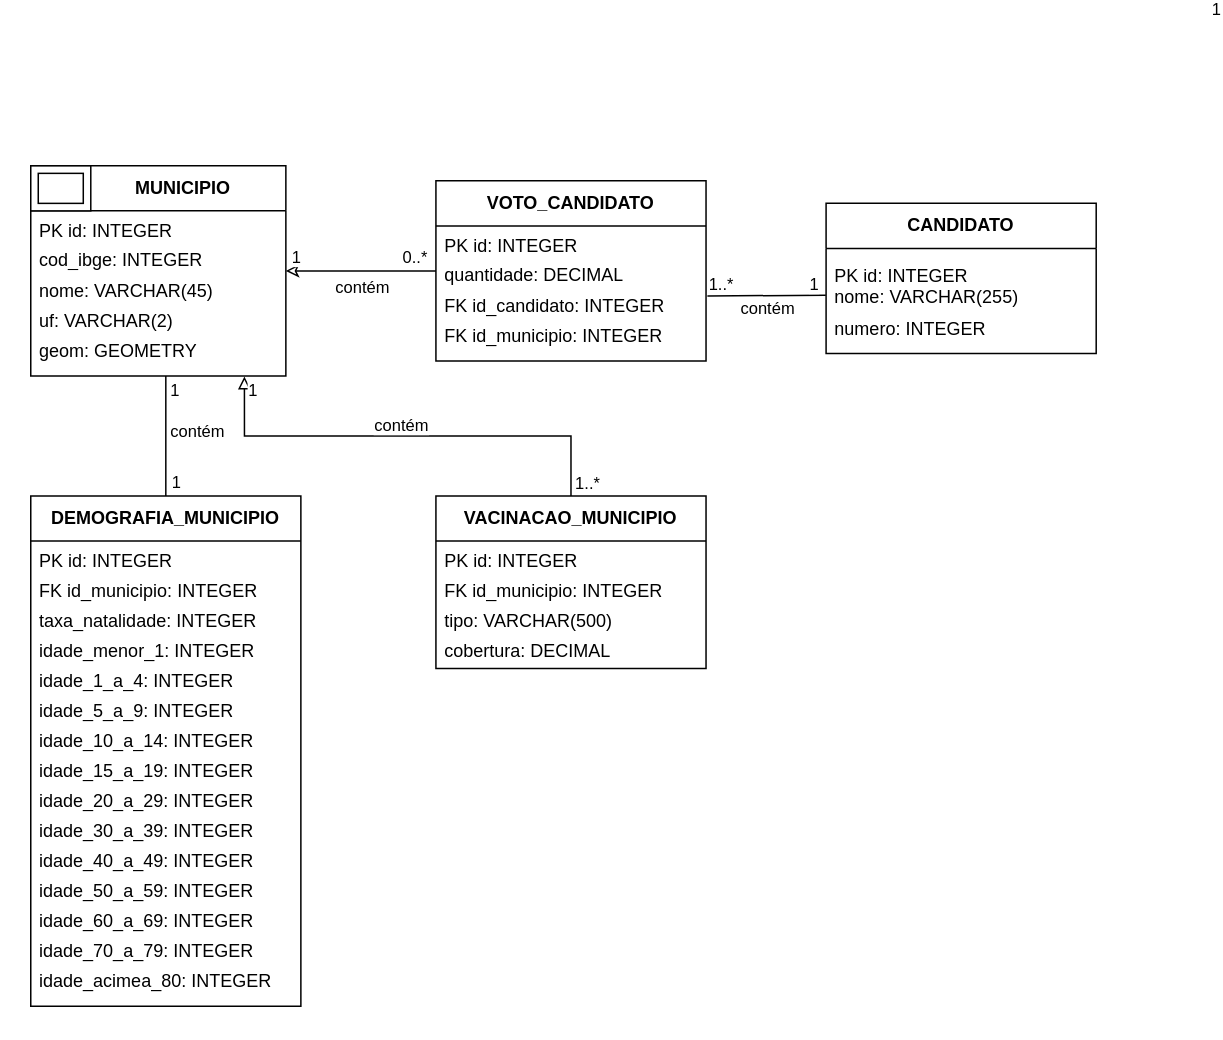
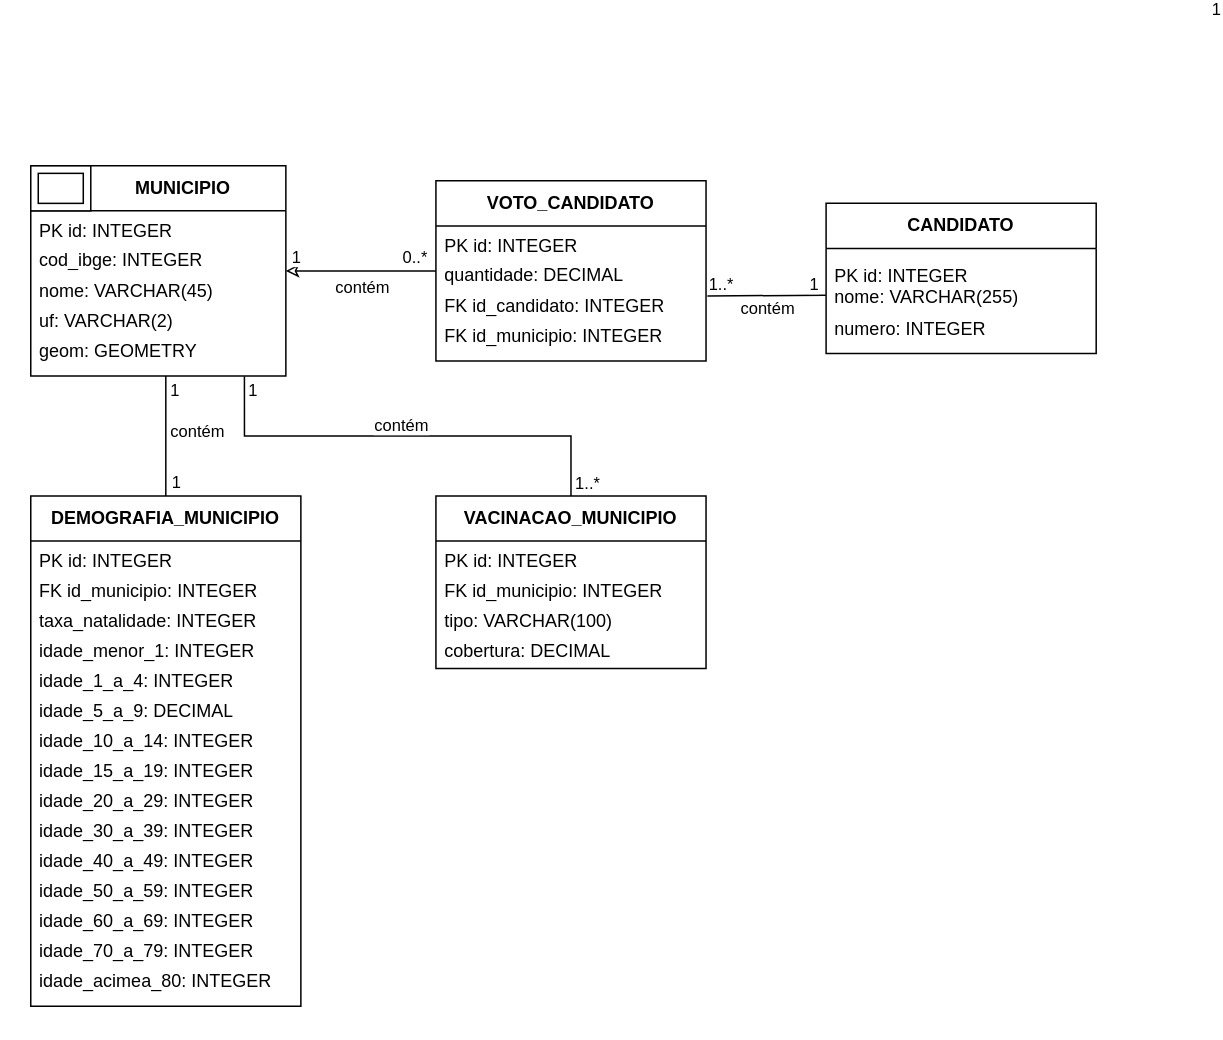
- <mxCell id="52" style="edgeStyle=orthogonalEdgeStyle;rounded=0;orthogonalLoop=1;jettySize=auto;html=1;entryX=0.791;entryY=1.014;entryDx=0;entryDy=0;entryPerimeter=0;endArrow=block;endFill=0;exitX=0.5;exitY=0;exitDx=0;exitDy=0;" parent="1" source="47" target="9" edge="1"><mxGeometry relative="1" as="geometry"><mxPoint x="120" y="250" as="sourcePoint" /><mxPoint x="120" y="170" as="targetPoint" /></mxGeometry></mxCell>
+ <mxCell id="52" style="edgeStyle=orthogonalEdgeStyle;rounded=0;orthogonalLoop=1;jettySize=auto;html=1;entryX=0.791;entryY=1.014;entryDx=0;entryDy=0;entryPerimeter=0;endArrow=none;endFill=0;exitX=0.5;exitY=0;exitDx=0;exitDy=0;" parent="1" source="47" target="9" edge="1"><mxGeometry relative="1" as="geometry"><mxPoint x="120" y="250" as="sourcePoint" /><mxPoint x="120" y="170" as="targetPoint" /></mxGeometry></mxCell>
- <mxCell id="49" value="tipo: VARCHAR(500)" style="text;strokeColor=none;fillColor=none;spacingLeft=4;spacingRight=4;overflow=hidden;rotatable=0;points=[[0,0.5],[1,0.5]];portConstraint=eastwest;fontSize=12;whiteSpace=wrap;html=1;" parent="47" vertex="1"><mxGeometry y="70" width="180" height="30" as="geometry" /></mxCell>
+ <mxCell id="49" value="tipo: VARCHAR(100)" style="text;strokeColor=none;fillColor=none;spacingLeft=4;spacingRight=4;overflow=hidden;rotatable=0;points=[[0,0.5],[1,0.5]];portConstraint=eastwest;fontSize=12;whiteSpace=wrap;html=1;" parent="47" vertex="1"><mxGeometry y="70" width="180" height="30" as="geometry" /></mxCell>
- <mxCell id="33" value="idade_5_a_9: INTEGER" style="text;strokeColor=none;fillColor=none;spacingLeft=4;spacingRight=4;overflow=hidden;rotatable=0;points=[[0,0.5],[1,0.5]];portConstraint=eastwest;fontSize=12;whiteSpace=wrap;html=1;" parent="27" vertex="1"><mxGeometry y="130" width="180" height="30" as="geometry" /></mxCell>
+ <mxCell id="33" value="idade_5_a_9: DECIMAL" style="text;strokeColor=none;fillColor=none;spacingLeft=4;spacingRight=4;overflow=hidden;rotatable=0;points=[[0,0.5],[1,0.5]];portConstraint=eastwest;fontSize=12;whiteSpace=wrap;html=1;" parent="27" vertex="1"><mxGeometry y="130" width="180" height="30" as="geometry" /></mxCell>
